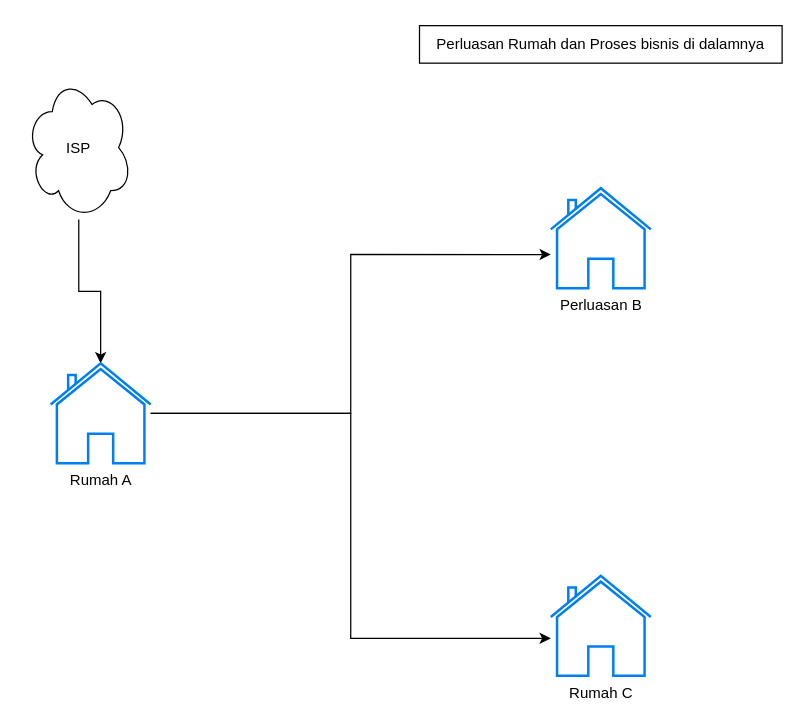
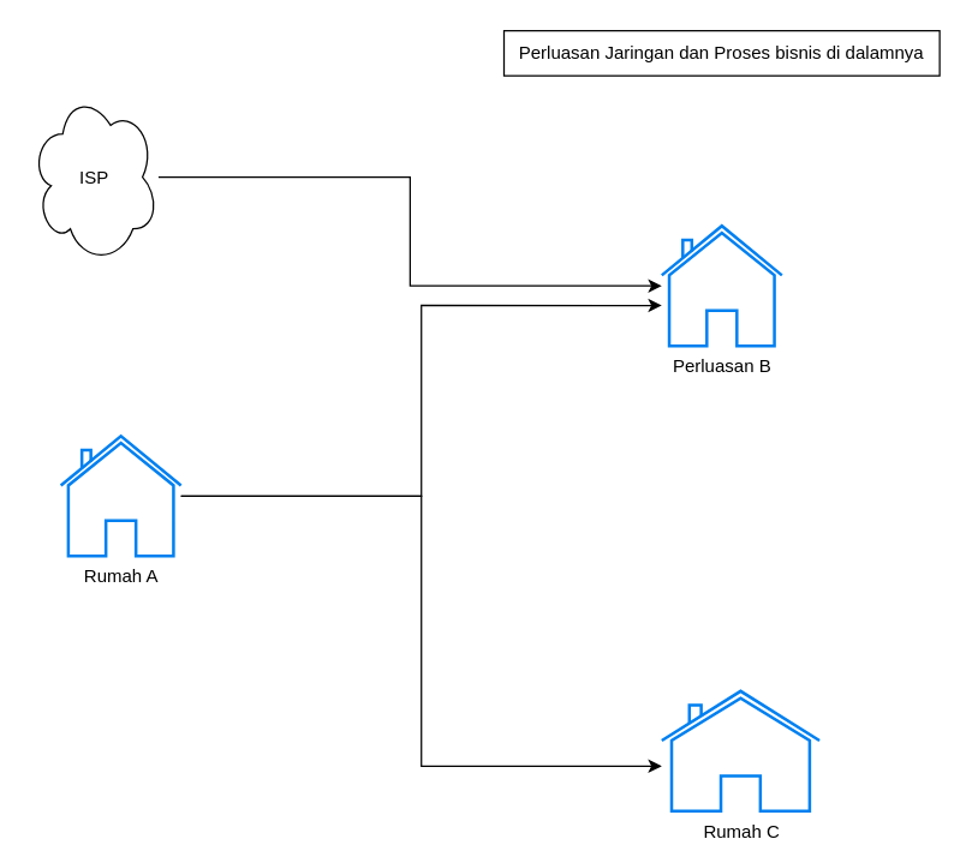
- <mxCell id="2" value="Perluasan Rumah dan Proses bisnis di dalamnya" style="text;html=1;align=center;verticalAlign=middle;whiteSpace=wrap;rounded=0;fillColor=default;strokeColor=default;" vertex="1" parent="1"><mxGeometry x="335" y="20" width="290" height="30" as="geometry" /></mxCell>
+ <mxCell id="2" value="Perluasan Jaringan dan Proses bisnis di dalamnya" style="text;html=1;align=center;verticalAlign=middle;whiteSpace=wrap;rounded=0;fillColor=default;strokeColor=default;" vertex="1" parent="1"><mxGeometry x="335" y="20" width="290" height="30" as="geometry" /></mxCell>
- <mxCell id="3" style="edgeStyle=orthogonalEdgeStyle;rounded=0;orthogonalLoop=1;jettySize=auto;html=1;" edge="1" parent="1" source="4" target="5"><mxGeometry relative="1" as="geometry" /></mxCell>
+ <mxCell id="3" style="edgeStyle=orthogonalEdgeStyle;rounded=0;orthogonalLoop=1;jettySize=auto;html=1;" edge="1" parent="1" source="4" target="7"><mxGeometry relative="1" as="geometry" /></mxCell>
- <mxCell id="6" value="Rumah C" style="html=1;verticalLabelPosition=bottom;align=center;labelBackgroundColor=#ffffff;verticalAlign=top;strokeWidth=2;strokeColor=#0080F0;shadow=0;dashed=0;shape=mxgraph.ios7.icons.home;" vertex="1" parent="1"><mxGeometry x="440" y="460" width="80" height="80" as="geometry" /></mxCell>
+ <mxCell id="6" value="Rumah C" style="html=1;verticalLabelPosition=bottom;align=center;labelBackgroundColor=#ffffff;verticalAlign=top;strokeWidth=2;strokeColor=#0080F0;shadow=0;dashed=0;shape=mxgraph.ios7.icons.home;" vertex="1" parent="1"><mxGeometry x="440" y="460" width="105" height="80" as="geometry" /></mxCell>
